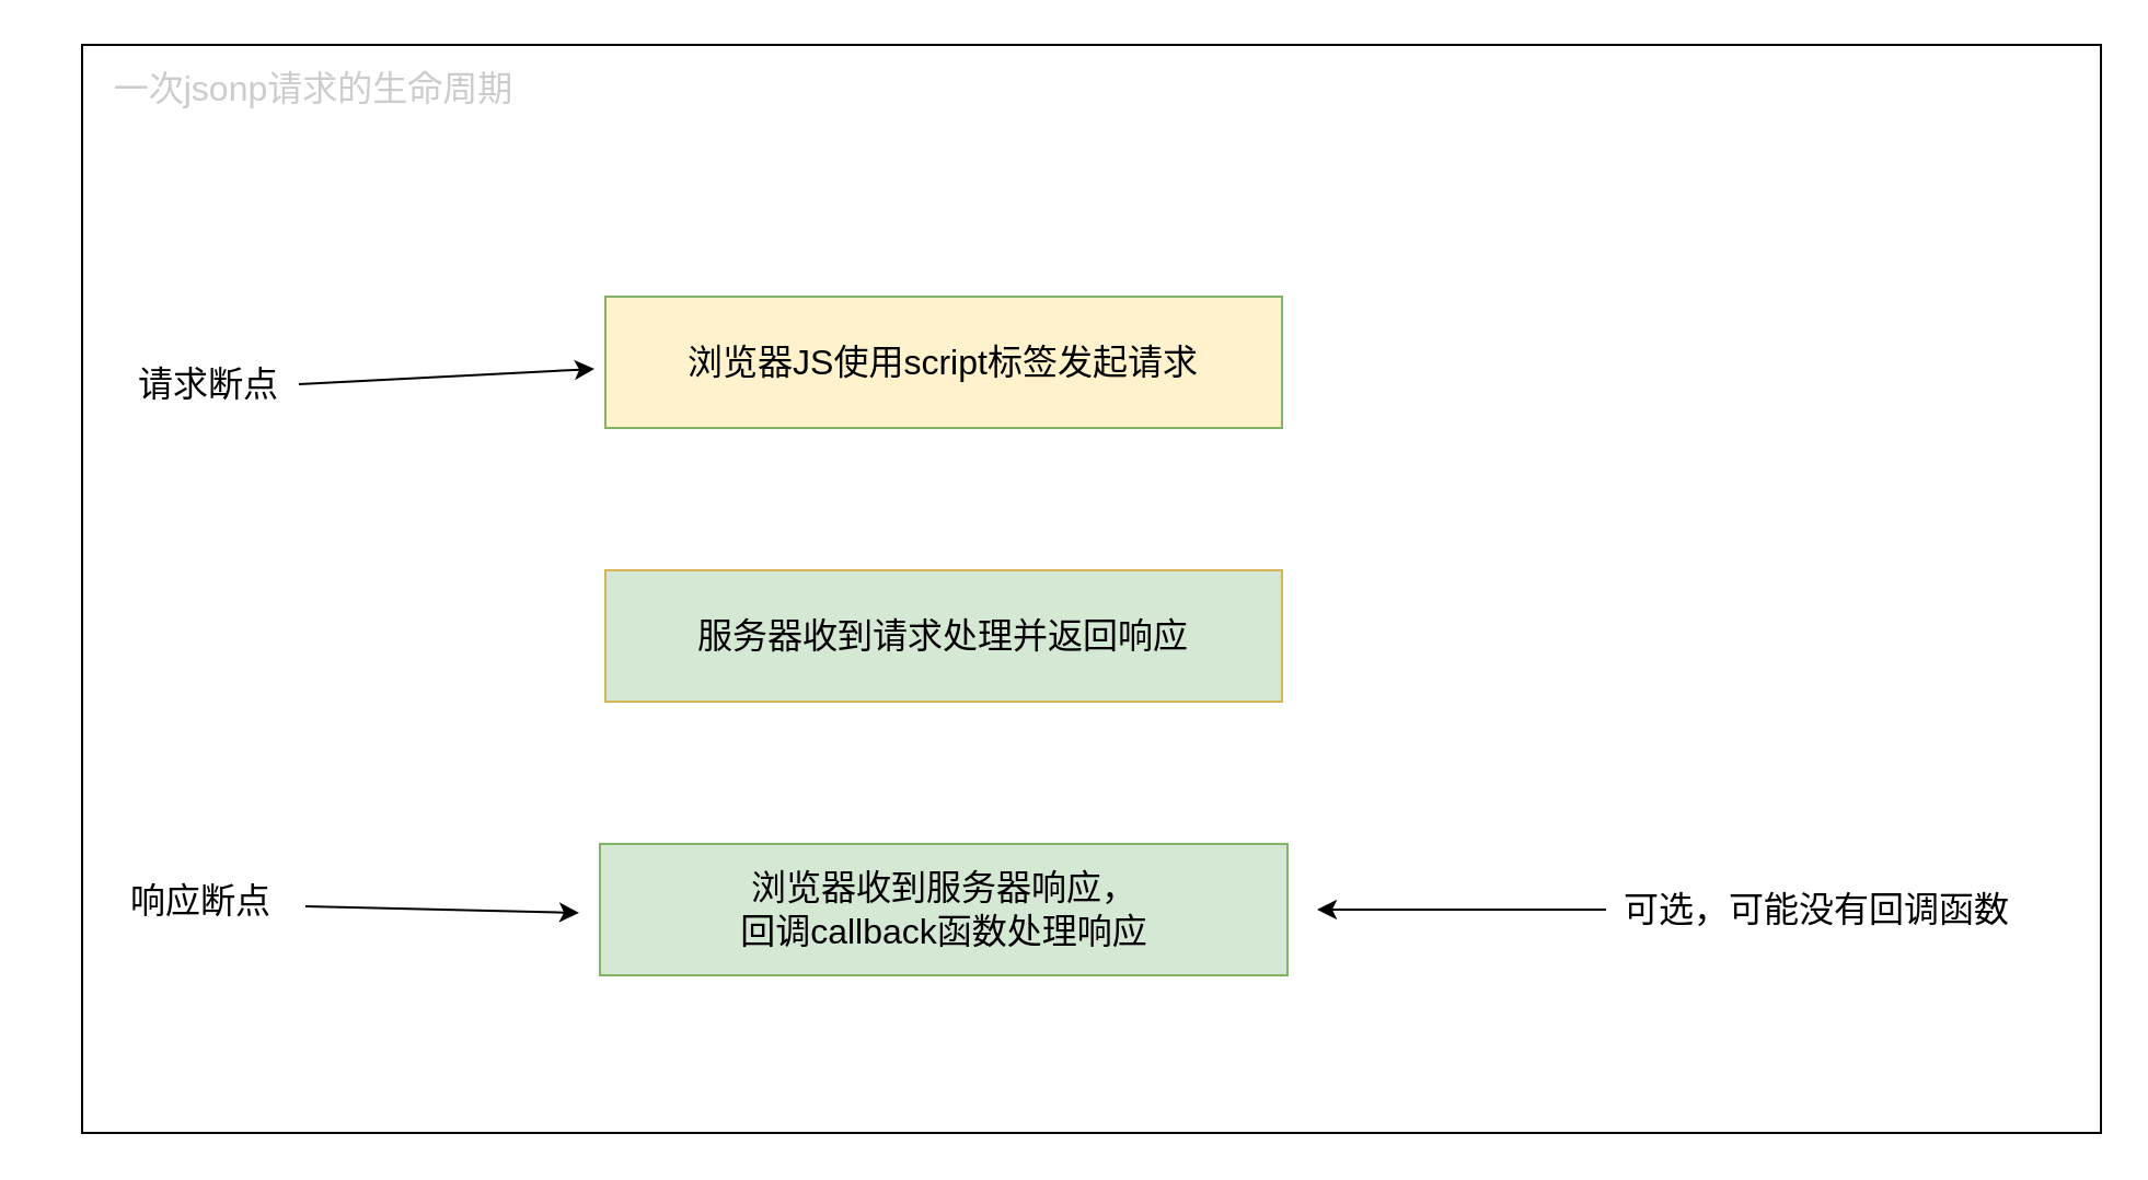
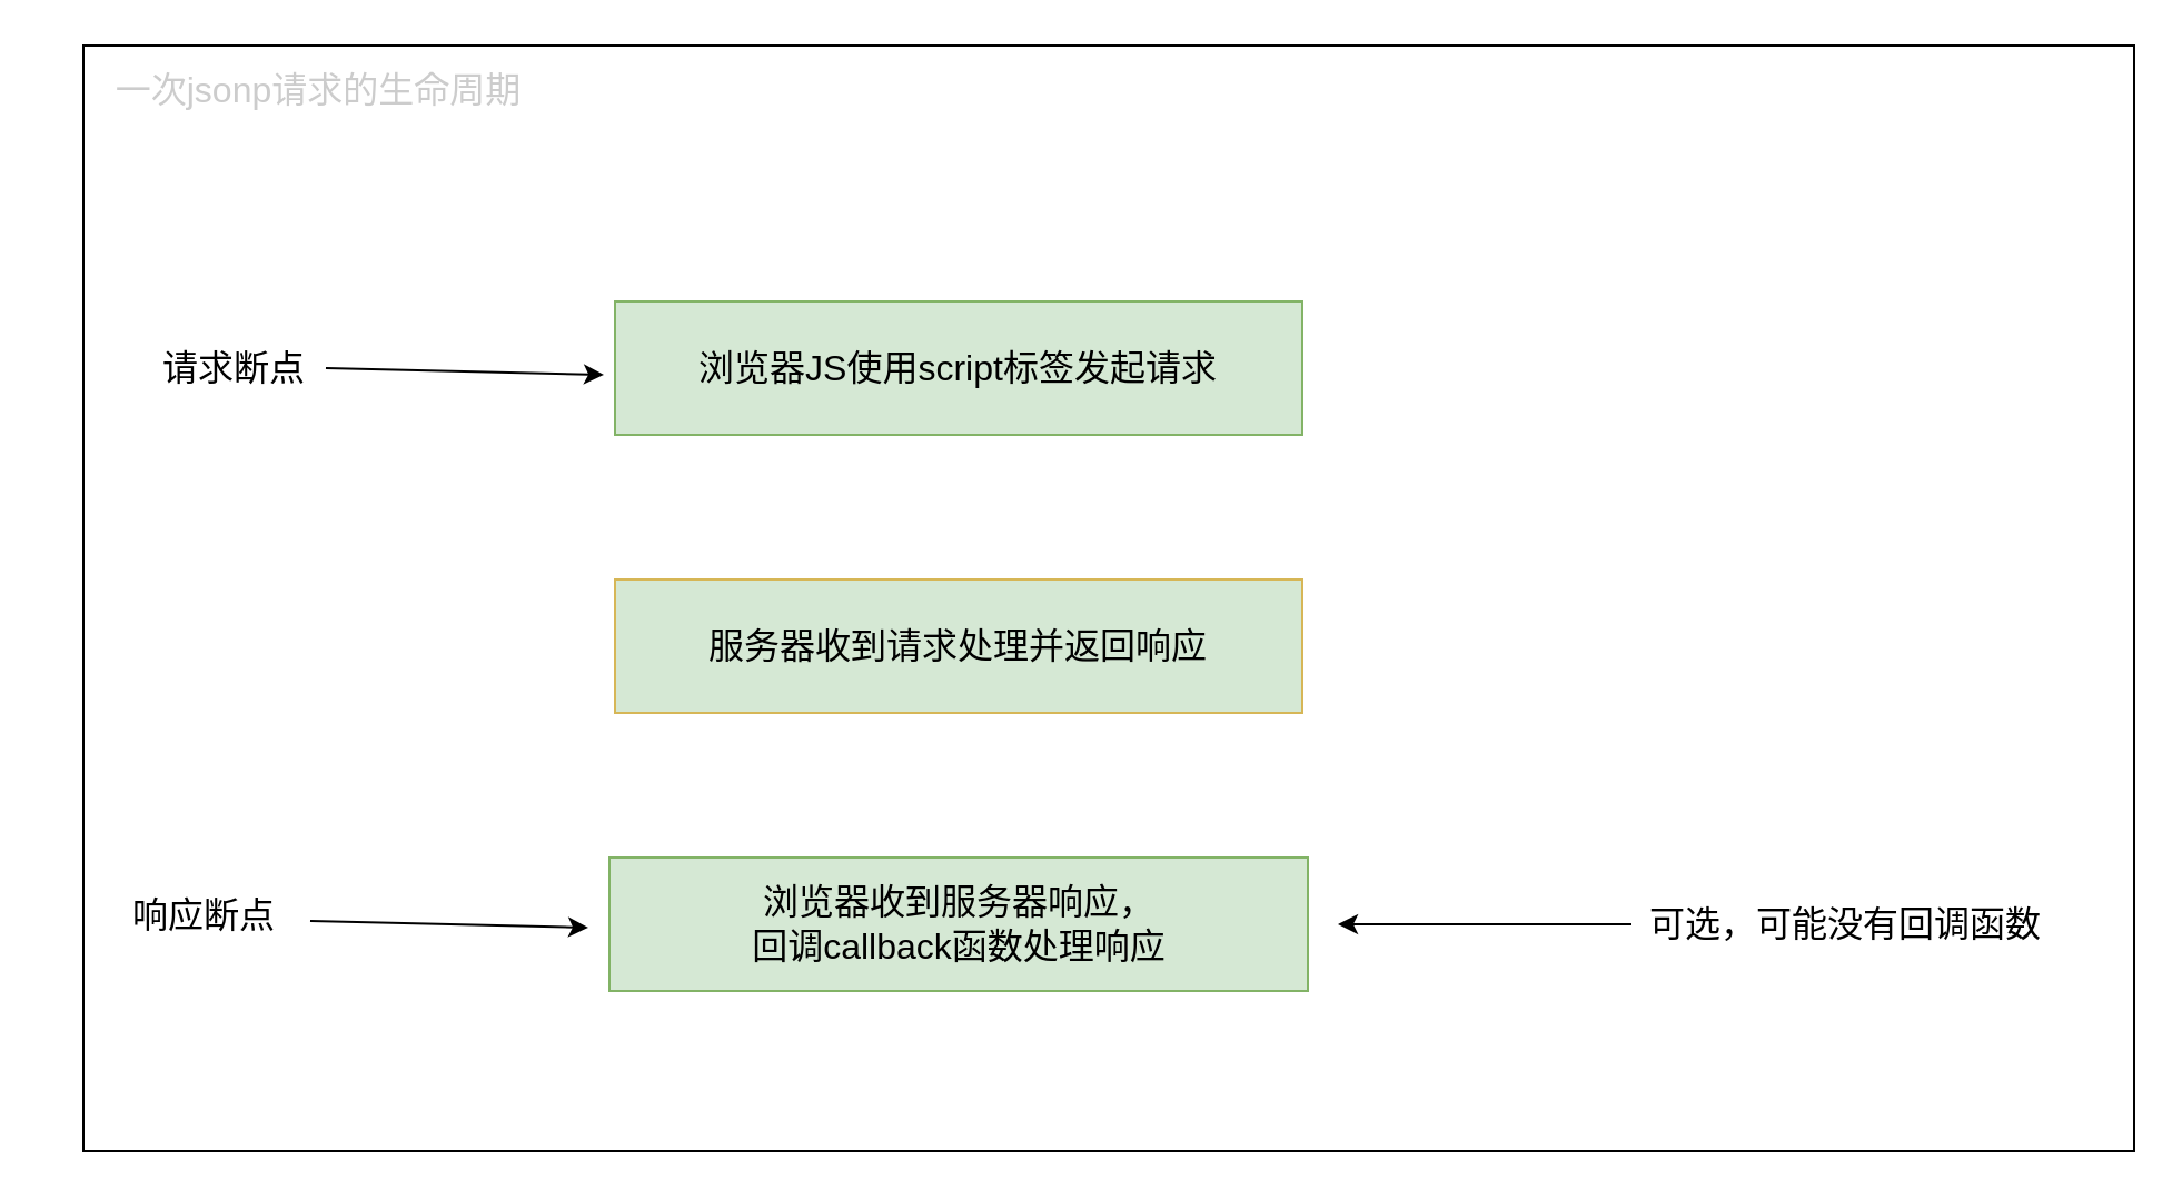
- <mxCell id="3" value="浏览器JS使用script标签发起请求" style="rounded=0;whiteSpace=wrap;html=1;fillColor=#fff2cc;strokeColor=#82b366;fontSize=16;" vertex="1" parent="1"><mxGeometry x="276" y="135" width="309" height="60" as="geometry" /></mxCell>
+ <mxCell id="3" value="浏览器JS使用script标签发起请求" style="rounded=0;whiteSpace=wrap;html=1;fillColor=#d5e8d4;strokeColor=#82b366;fontSize=16;" vertex="1" parent="1"><mxGeometry x="276" y="135" width="309" height="60" as="geometry" /></mxCell>
- <mxCell id="8" value="请求断点" style="text;strokeColor=none;align=center;fillColor=none;html=1;verticalAlign=middle;whiteSpace=wrap;rounded=0;fontSize=16;" vertex="1" parent="1"><mxGeometry x="54" y="160" width="82" height="30" as="geometry" /></mxCell>
+ <mxCell id="8" value="请求断点" style="text;strokeColor=none;align=center;fillColor=none;html=1;verticalAlign=middle;whiteSpace=wrap;rounded=0;fontSize=16;" vertex="1" parent="1"><mxGeometry x="64" y="150" width="82" height="30" as="geometry" /></mxCell>
